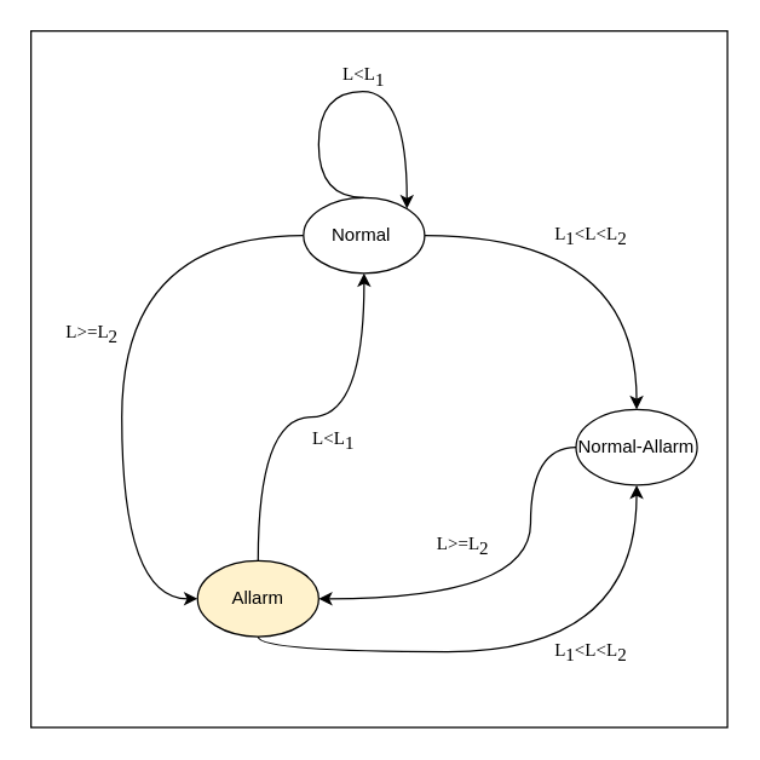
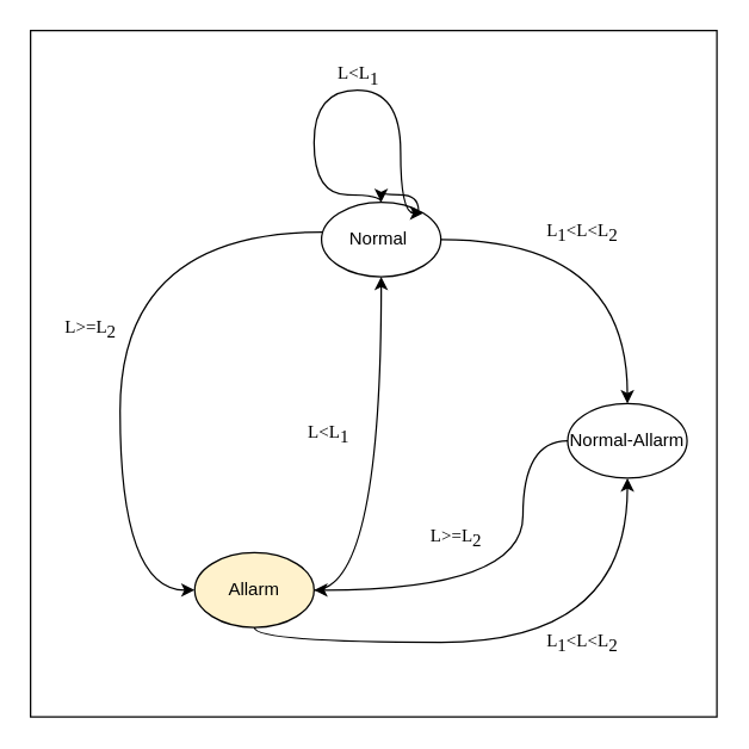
- <mxCell id="5" value="&lt;span&gt;Normal&amp;nbsp;&lt;/span&gt;" style="ellipse;whiteSpace=wrap;html=1;" vertex="1" parent="1"><mxGeometry x="200" y="130" width="80" height="50" as="geometry" /></mxCell>
+ <mxCell id="5" value="&lt;span&gt;Normal&amp;nbsp;&lt;/span&gt;" style="ellipse;whiteSpace=wrap;html=1;" vertex="1" parent="1"><mxGeometry x="215" y="135" width="80" height="50" as="geometry" /></mxCell>
